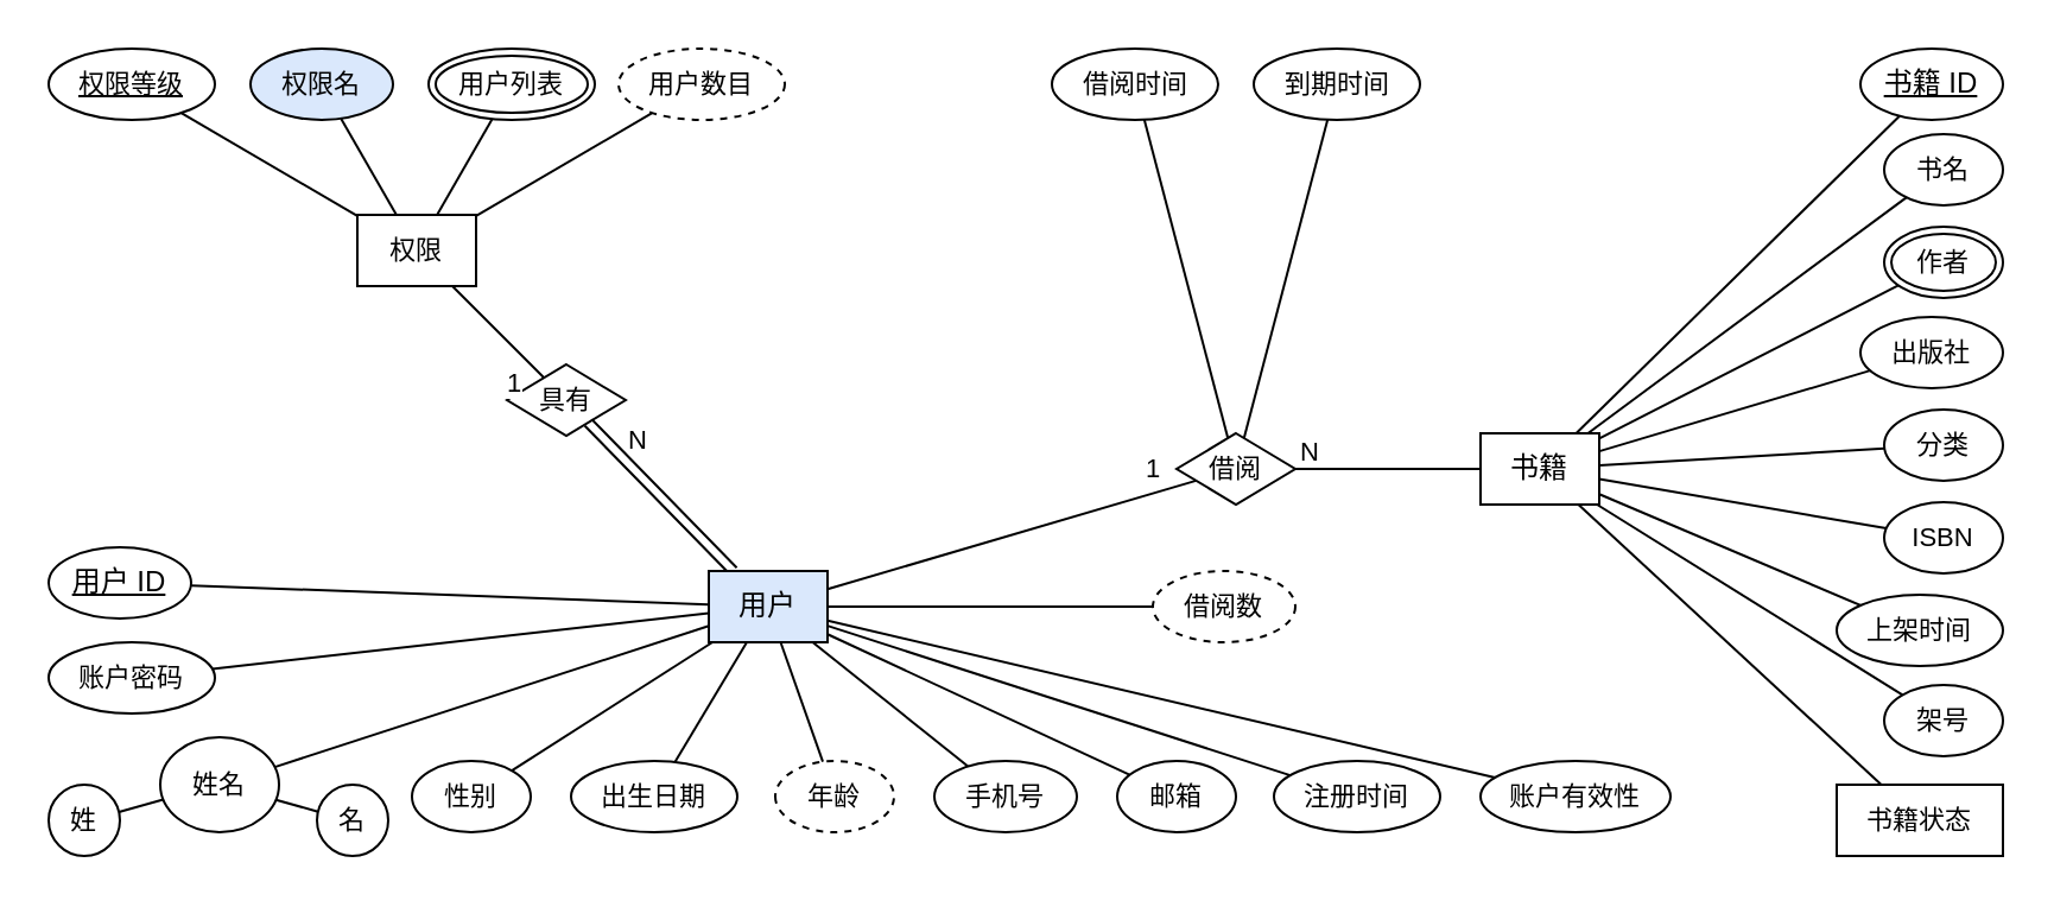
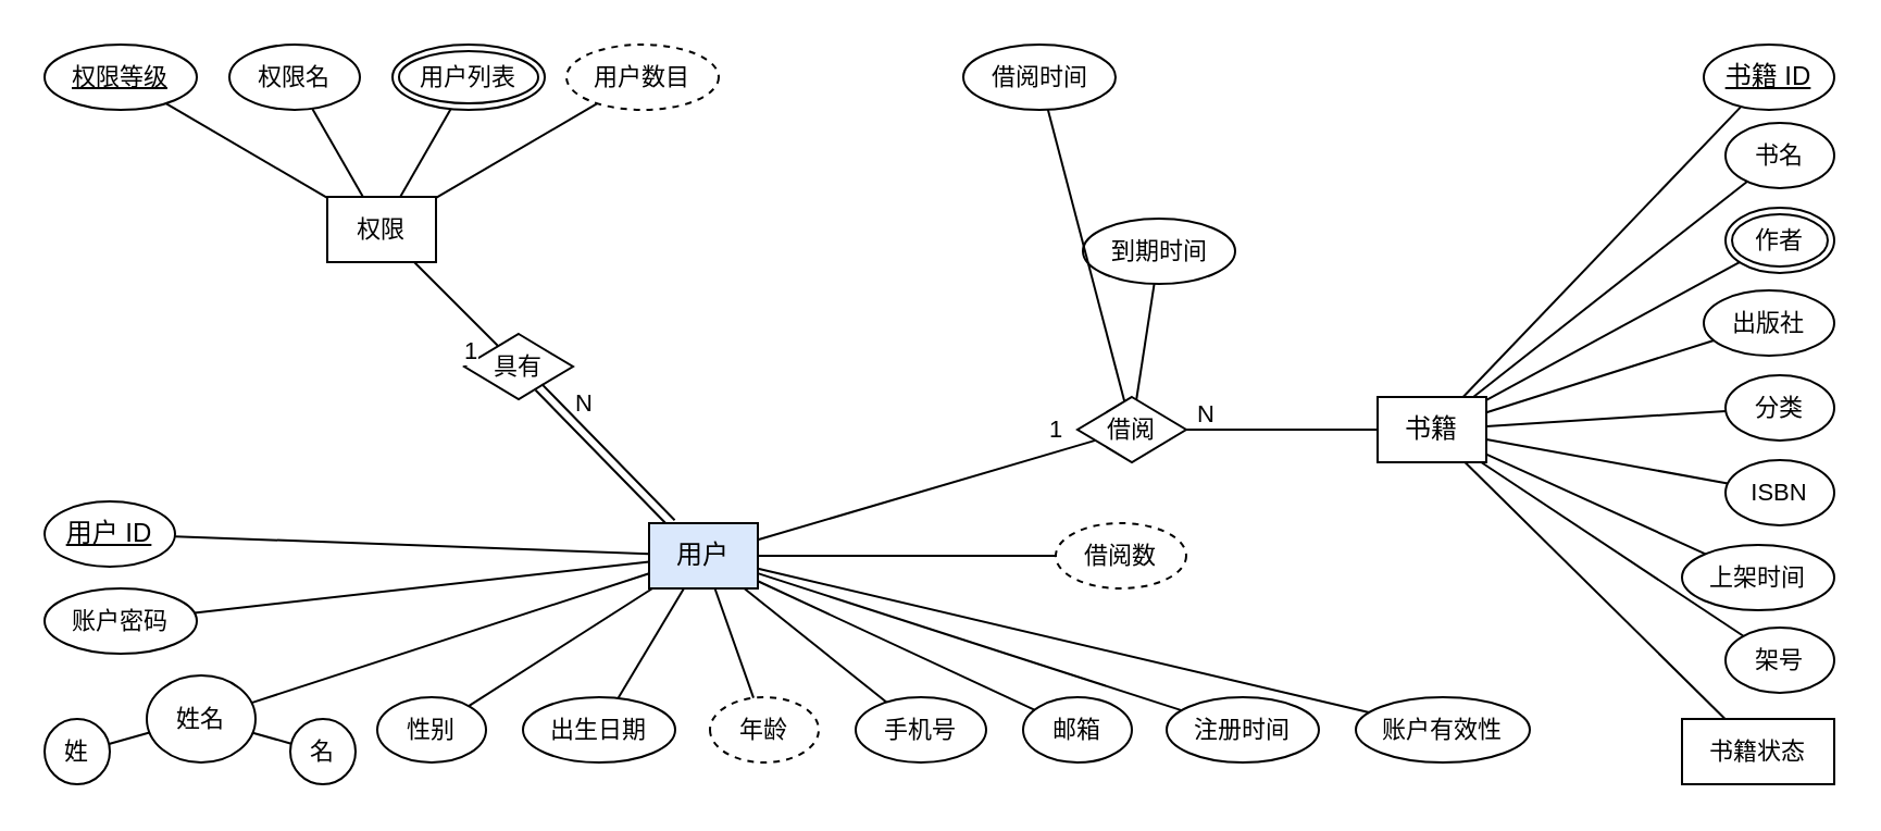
- <mxCell id="6" value="权限名" style="ellipse;whiteSpace=wrap;html=1;align=center;fontFamily=Helvetica;fontSize=11;fontColor=default;fillColor=#dae8fc;" vertex="1" parent="4"><mxGeometry x="85" width="60" height="30" as="geometry" /></mxCell>
+ <mxCell id="6" value="权限名" style="ellipse;whiteSpace=wrap;html=1;align=center;fontFamily=Helvetica;fontSize=11;fontColor=default;" vertex="1" parent="4"><mxGeometry x="85" width="60" height="30" as="geometry" /></mxCell>
- <mxCell id="72" value="到期时间" style="ellipse;whiteSpace=wrap;html=1;align=center;fontFamily=Helvetica;fontSize=11;fontColor=default;" vertex="1" parent="70"><mxGeometry x="85" width="70" height="30" as="geometry" /></mxCell>
+ <mxCell id="72" value="到期时间" style="ellipse;whiteSpace=wrap;html=1;align=center;fontFamily=Helvetica;fontSize=11;fontColor=default;" vertex="1" parent="70"><mxGeometry x="55" y="80" width="70" height="30" as="geometry" /></mxCell>
- <mxCell id="19" value="书籍" style="whiteSpace=wrap;html=1;align=center;" vertex="1" parent="18"><mxGeometry x="10" y="162" width="50" height="30" as="geometry" /></mxCell>
+ <mxCell id="19" value="书籍" style="whiteSpace=wrap;html=1;align=center;" vertex="1" parent="18"><mxGeometry x="20" y="162" width="50" height="30" as="geometry" /></mxCell>
